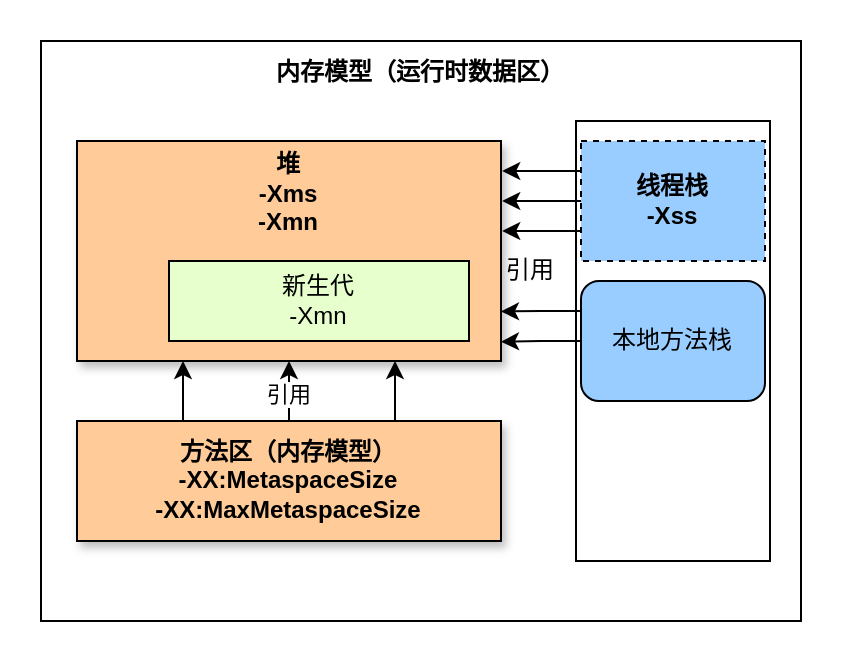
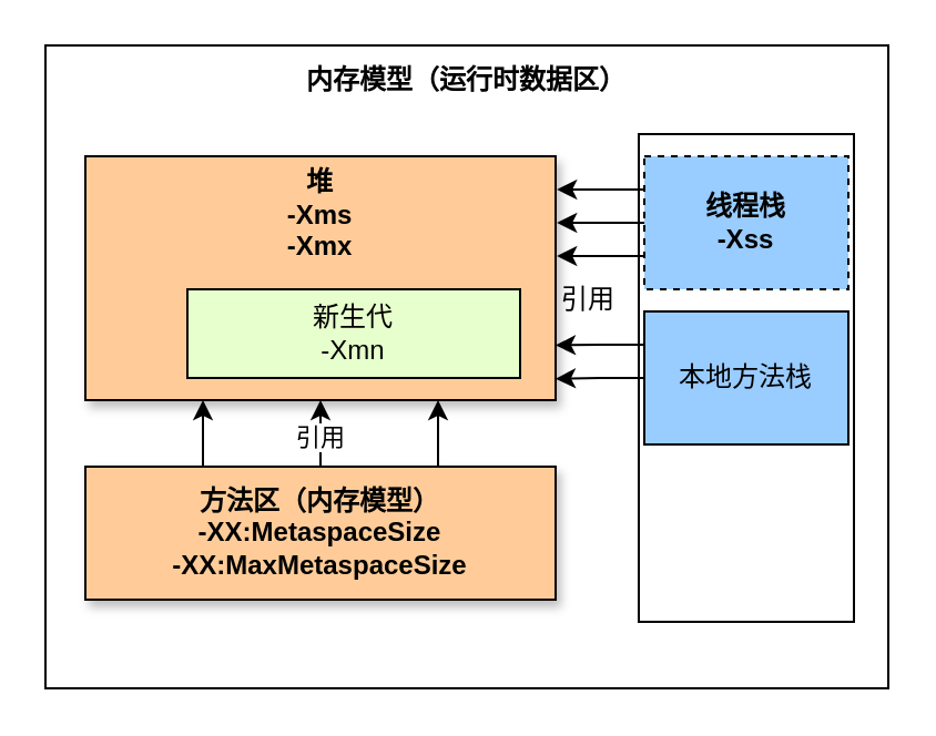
- <mxCell id="4" value="&lt;b&gt;堆&lt;/b&gt;&lt;div&gt;&lt;b&gt;-Xms&lt;/b&gt;&lt;/div&gt;&lt;div&gt;&lt;b&gt;-Xmn&lt;/b&gt;&lt;/div&gt;&lt;div&gt;&lt;b&gt;&lt;br&gt;&lt;/b&gt;&lt;/div&gt;&lt;div&gt;&lt;b&gt;&lt;br&gt;&lt;/b&gt;&lt;/div&gt;&lt;div&gt;&lt;b&gt;&lt;br&gt;&lt;/b&gt;&lt;/div&gt;&lt;div&gt;&lt;b&gt;&lt;br&gt;&lt;/b&gt;&lt;/div&gt;" style="rounded=0;whiteSpace=wrap;html=1;shadow=1;fillColor=#FFCC99;" vertex="1" parent="1"><mxGeometry x="38" y="70" width="212" height="110" as="geometry" /></mxCell>
+ <mxCell id="4" value="&lt;b&gt;堆&lt;/b&gt;&lt;div&gt;&lt;b&gt;-Xms&lt;/b&gt;&lt;/div&gt;&lt;div&gt;&lt;b&gt;-Xmx&lt;/b&gt;&lt;/div&gt;&lt;div&gt;&lt;b&gt;&lt;br&gt;&lt;/b&gt;&lt;/div&gt;&lt;div&gt;&lt;b&gt;&lt;br&gt;&lt;/b&gt;&lt;/div&gt;&lt;div&gt;&lt;b&gt;&lt;br&gt;&lt;/b&gt;&lt;/div&gt;&lt;div&gt;&lt;b&gt;&lt;br&gt;&lt;/b&gt;&lt;/div&gt;" style="rounded=0;whiteSpace=wrap;html=1;shadow=1;fillColor=#FFCC99;" vertex="1" parent="1"><mxGeometry x="38" y="70" width="212" height="110" as="geometry" /></mxCell>
- <mxCell id="6" value="本地方法栈" style="whiteSpace=wrap;html=1;fillColor=#99CCFF;rounded=1;" vertex="1" parent="1"><mxGeometry x="290" y="140" width="92" height="60" as="geometry" /></mxCell>
+ <mxCell id="6" value="本地方法栈" style="rounded=0;whiteSpace=wrap;html=1;fillColor=#99CCFF;" vertex="1" parent="1"><mxGeometry x="290" y="140" width="92" height="60" as="geometry" /></mxCell>
